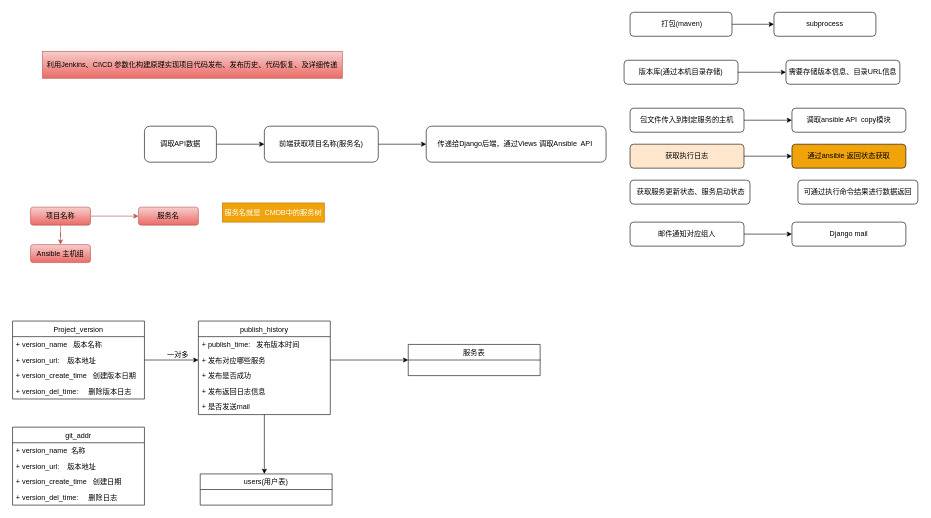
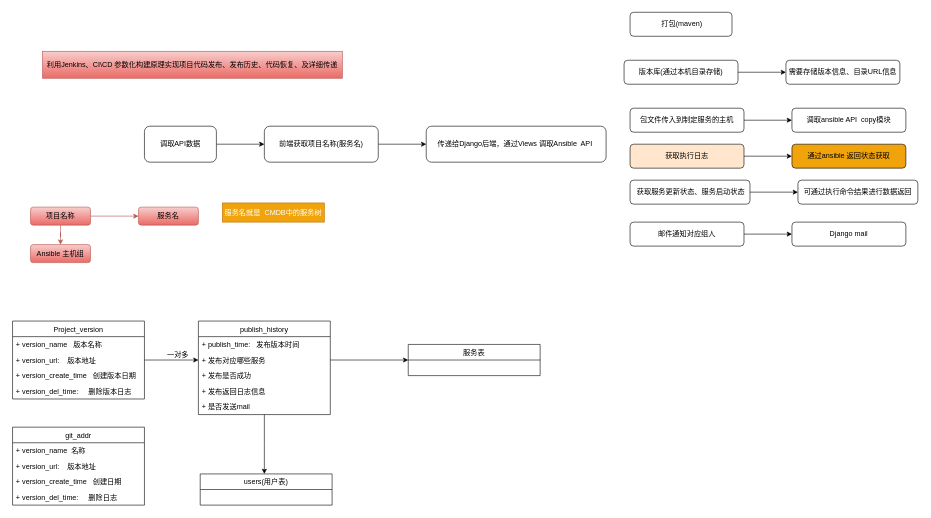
- <mxCell id="18" value="" style="edgeStyle=orthogonalEdgeStyle;rounded=0;orthogonalLoop=1;jettySize=auto;html=1;" edge="1" parent="1" source="19" target="20"><mxGeometry relative="1" as="geometry" /></mxCell>
- <mxCell id="20" value="subprocess" style="rounded=1;whiteSpace=wrap;html=1;" vertex="1" parent="1"><mxGeometry x="1290" y="20" width="170" height="40" as="geometry" /></mxCell>
+ <mxCell id="27" value="" style="edgeStyle=orthogonalEdgeStyle;rounded=0;orthogonalLoop=1;jettySize=auto;html=1;" edge="1" parent="1" source="28" target="29"><mxGeometry relative="1" as="geometry" /></mxCell>
